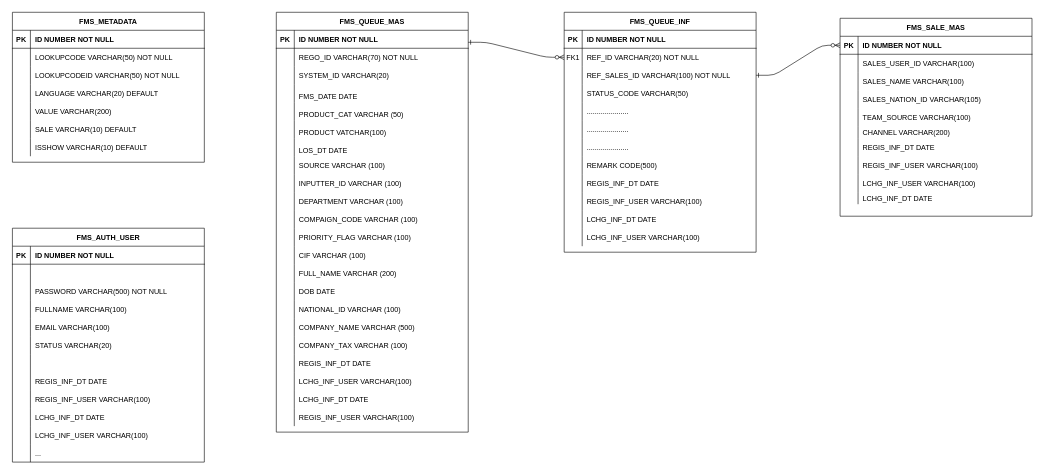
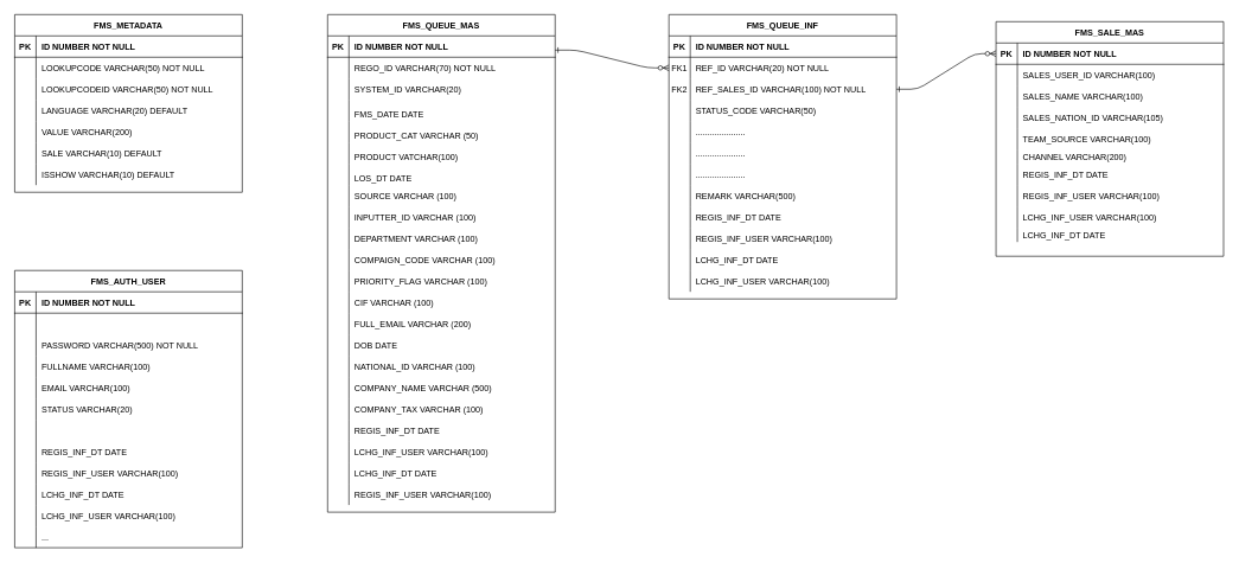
+ <mxCell id="206" value="FK2" style="shape=partialRectangle;overflow=hidden;connectable=0;fillColor=none;top=0;left=0;bottom=0;right=0;" vertex="1" parent="1"><mxGeometry x="940" y="110" width="30" height="30" as="geometry"><mxRectangle width="30" height="30" as="alternateBounds" /></mxGeometry></mxCell>
- <mxCell id="150" value="REMARK CODE(500) " style="shape=partialRectangle;overflow=hidden;connectable=0;fillColor=none;top=0;left=0;bottom=0;right=0;align=left;spacingLeft=6;" parent="148" vertex="1"><mxGeometry x="30" width="290" height="30" as="geometry"><mxRectangle width="290" height="30" as="alternateBounds" /></mxGeometry></mxCell>
+ <mxCell id="150" value="REMARK VARCHAR(500) " style="shape=partialRectangle;overflow=hidden;connectable=0;fillColor=none;top=0;left=0;bottom=0;right=0;align=left;spacingLeft=6;" parent="148" vertex="1"><mxGeometry x="30" width="290" height="30" as="geometry"><mxRectangle width="290" height="30" as="alternateBounds" /></mxGeometry></mxCell>
- <mxCell id="174" value="FULL_NAME VARCHAR (200)" style="shape=partialRectangle;overflow=hidden;connectable=0;fillColor=none;top=0;left=0;bottom=0;right=0;align=left;spacingLeft=6;" vertex="1" parent="1"><mxGeometry x="490" y="440" width="290" height="30" as="geometry"><mxRectangle width="290" height="30" as="alternateBounds" /></mxGeometry></mxCell>
+ <mxCell id="174" value="FULL_EMAIL VARCHAR (200)" style="shape=partialRectangle;overflow=hidden;connectable=0;fillColor=none;top=0;left=0;bottom=0;right=0;align=left;spacingLeft=6;" vertex="1" parent="1"><mxGeometry x="490" y="440" width="290" height="30" as="geometry"><mxRectangle width="290" height="30" as="alternateBounds" /></mxGeometry></mxCell>
